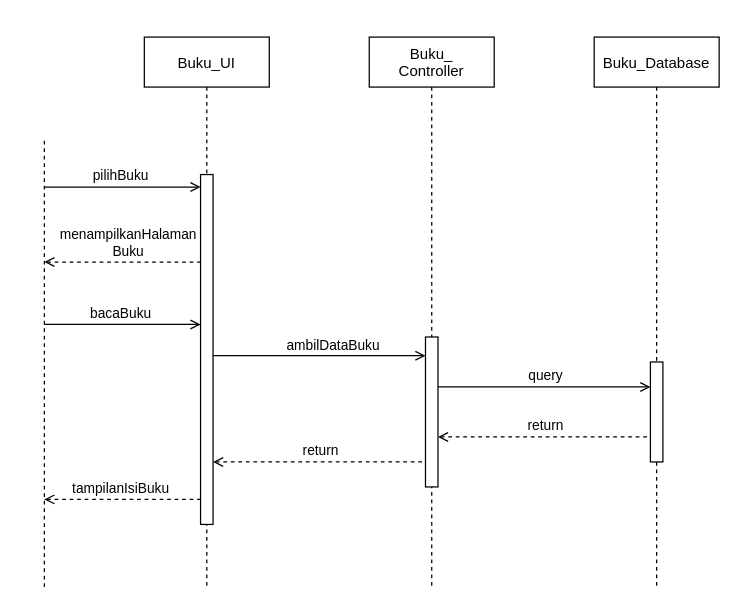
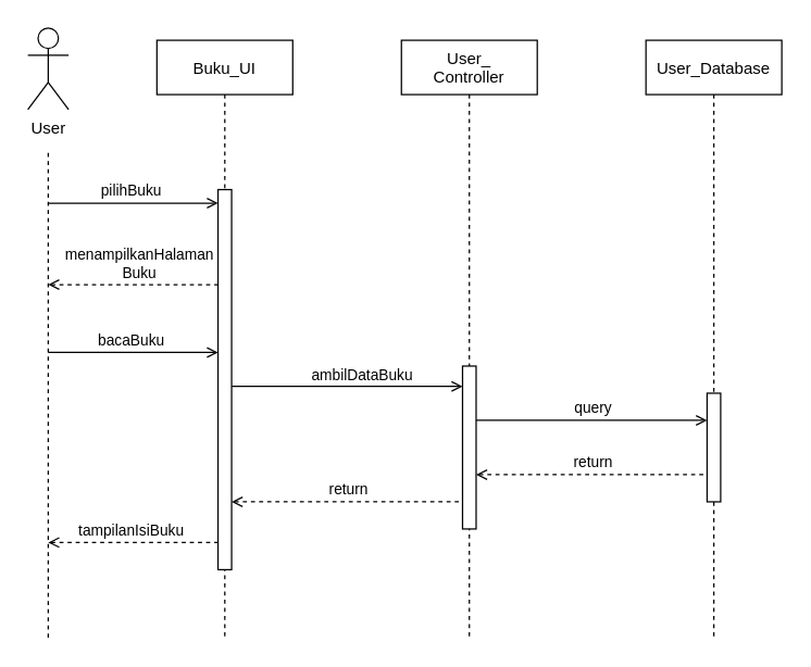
- <mxCell id="4" value="Buku_&#10;Controller" style="shape=umlLifeline;perimeter=lifelinePerimeter;container=1;collapsible=0;recursiveResize=0;rounded=0;shadow=0;strokeWidth=1;" vertex="1" parent="1"><mxGeometry x="295" y="29" width="100" height="440" as="geometry" /></mxCell>
+ <mxCell id="4" value="User_&#10;Controller" style="shape=umlLifeline;perimeter=lifelinePerimeter;container=1;collapsible=0;recursiveResize=0;rounded=0;shadow=0;strokeWidth=1;" vertex="1" parent="1"><mxGeometry x="295" y="29" width="100" height="440" as="geometry" /></mxCell>
+ <mxCell id="6" value="User" style="shape=umlActor;verticalLabelPosition=bottom;verticalAlign=top;html=1;outlineConnect=0;" vertex="1" parent="1"><mxGeometry x="20" y="20" width="30" height="60" as="geometry" /></mxCell>
- <mxCell id="11" value="Buku_Database" style="shape=umlLifeline;perimeter=lifelinePerimeter;container=1;collapsible=0;recursiveResize=0;rounded=0;shadow=0;strokeWidth=1;" vertex="1" parent="1"><mxGeometry x="475" y="29" width="100" height="440" as="geometry" /></mxCell>
+ <mxCell id="11" value="User_Database" style="shape=umlLifeline;perimeter=lifelinePerimeter;container=1;collapsible=0;recursiveResize=0;rounded=0;shadow=0;strokeWidth=1;" vertex="1" parent="1"><mxGeometry x="475" y="29" width="100" height="440" as="geometry" /></mxCell>
